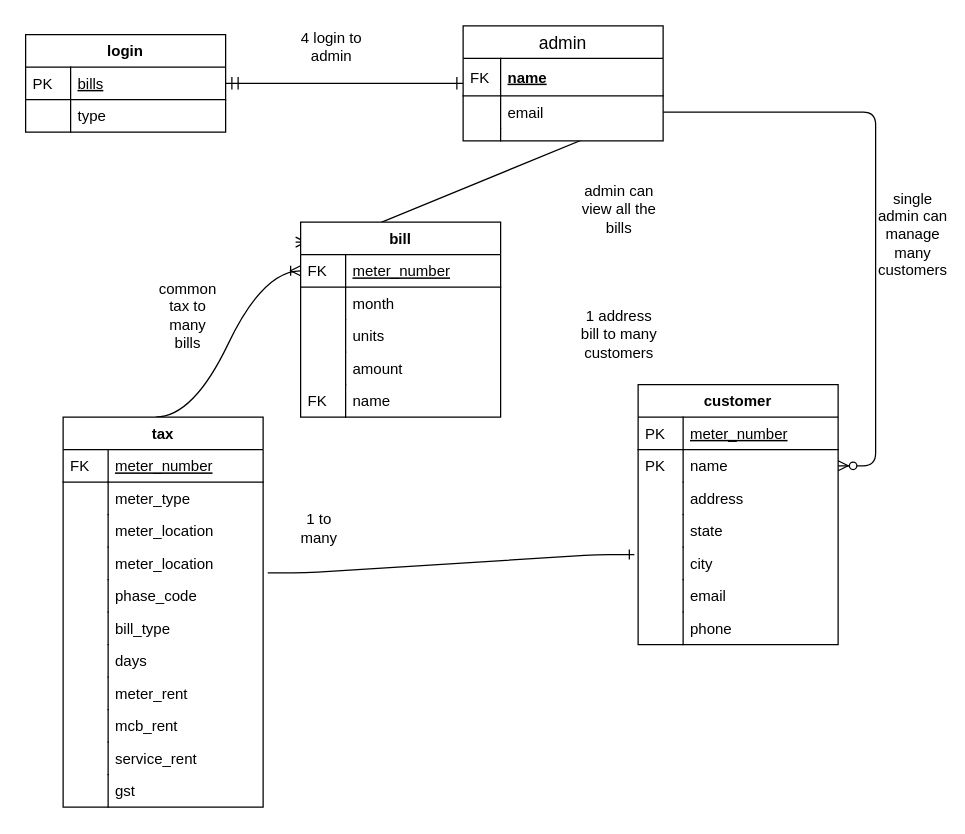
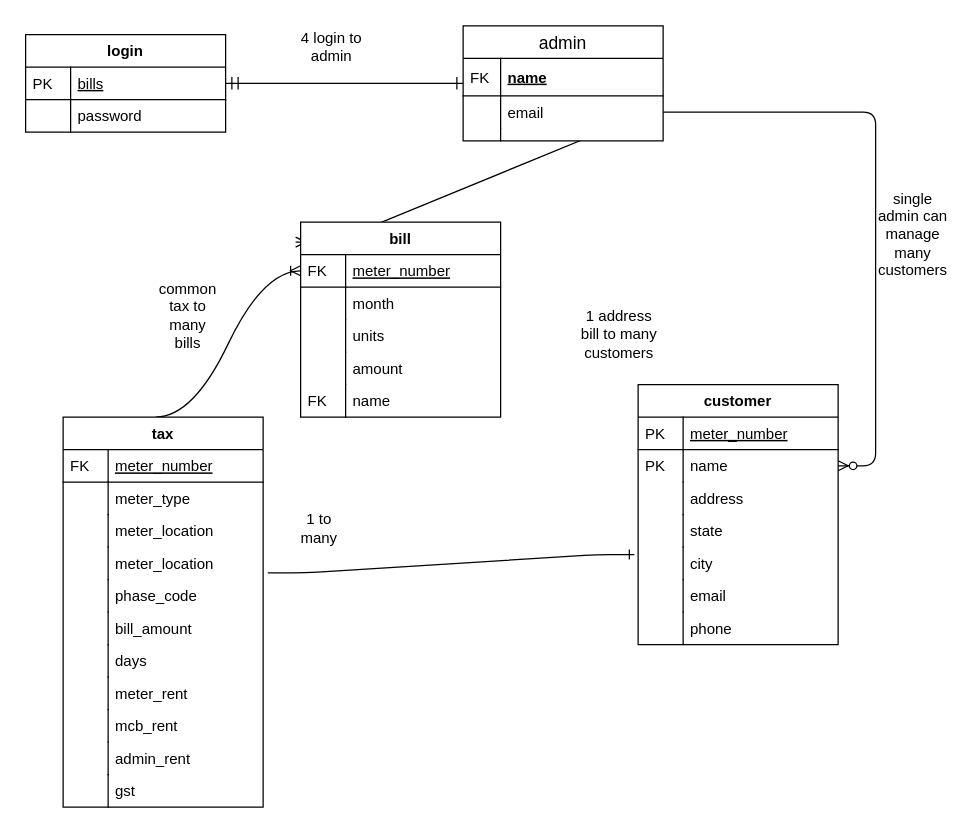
- <mxCell id="32" value="type" style="shape=partialRectangle;top=0;left=0;right=0;bottom=0;align=left;verticalAlign=top;fillColor=none;spacingLeft=40;spacingRight=4;overflow=hidden;rotatable=0;points=[[0,0.5],[1,0.5]];portConstraint=eastwest;dropTarget=0;rounded=0;shadow=0;strokeWidth=1;fontStyle=0" parent="29" vertex="1"><mxGeometry y="52" width="160" height="26" as="geometry" /></mxCell>
+ <mxCell id="32" value="password" style="shape=partialRectangle;top=0;left=0;right=0;bottom=0;align=left;verticalAlign=top;fillColor=none;spacingLeft=40;spacingRight=4;overflow=hidden;rotatable=0;points=[[0,0.5],[1,0.5]];portConstraint=eastwest;dropTarget=0;rounded=0;shadow=0;strokeWidth=1;fontStyle=0" parent="29" vertex="1"><mxGeometry y="52" width="160" height="26" as="geometry" /></mxCell>
- <mxCell id="13" value="admin can view all the bills" style="text;html=1;strokeColor=none;fillColor=none;align=center;verticalAlign=middle;whiteSpace=wrap;rounded=0;" parent="1" vertex="1"><mxGeometry x="460" y="157" width="70" height="20" as="geometry" /></mxCell>
- <mxCell id="63" value="bill_type" style="shape=partialRectangle;top=0;left=0;right=0;bottom=0;align=left;verticalAlign=top;fillColor=none;spacingLeft=40;spacingRight=4;overflow=hidden;rotatable=0;points=[[0,0.5],[1,0.5]];portConstraint=eastwest;dropTarget=0;rounded=0;shadow=0;strokeWidth=1;" parent="52" vertex="1"><mxGeometry y="156" width="160" height="26" as="geometry" /></mxCell>
+ <mxCell id="63" value="bill_amount" style="shape=partialRectangle;top=0;left=0;right=0;bottom=0;align=left;verticalAlign=top;fillColor=none;spacingLeft=40;spacingRight=4;overflow=hidden;rotatable=0;points=[[0,0.5],[1,0.5]];portConstraint=eastwest;dropTarget=0;rounded=0;shadow=0;strokeWidth=1;" parent="52" vertex="1"><mxGeometry y="156" width="160" height="26" as="geometry" /></mxCell>
- <mxCell id="71" value="service_rent" style="shape=partialRectangle;top=0;left=0;right=0;bottom=0;align=left;verticalAlign=top;fillColor=none;spacingLeft=40;spacingRight=4;overflow=hidden;rotatable=0;points=[[0,0.5],[1,0.5]];portConstraint=eastwest;dropTarget=0;rounded=0;shadow=0;strokeWidth=1;" parent="52" vertex="1"><mxGeometry y="260" width="160" height="26" as="geometry" /></mxCell>
+ <mxCell id="71" value="admin_rent" style="shape=partialRectangle;top=0;left=0;right=0;bottom=0;align=left;verticalAlign=top;fillColor=none;spacingLeft=40;spacingRight=4;overflow=hidden;rotatable=0;points=[[0,0.5],[1,0.5]];portConstraint=eastwest;dropTarget=0;rounded=0;shadow=0;strokeWidth=1;" parent="52" vertex="1"><mxGeometry y="260" width="160" height="26" as="geometry" /></mxCell>
